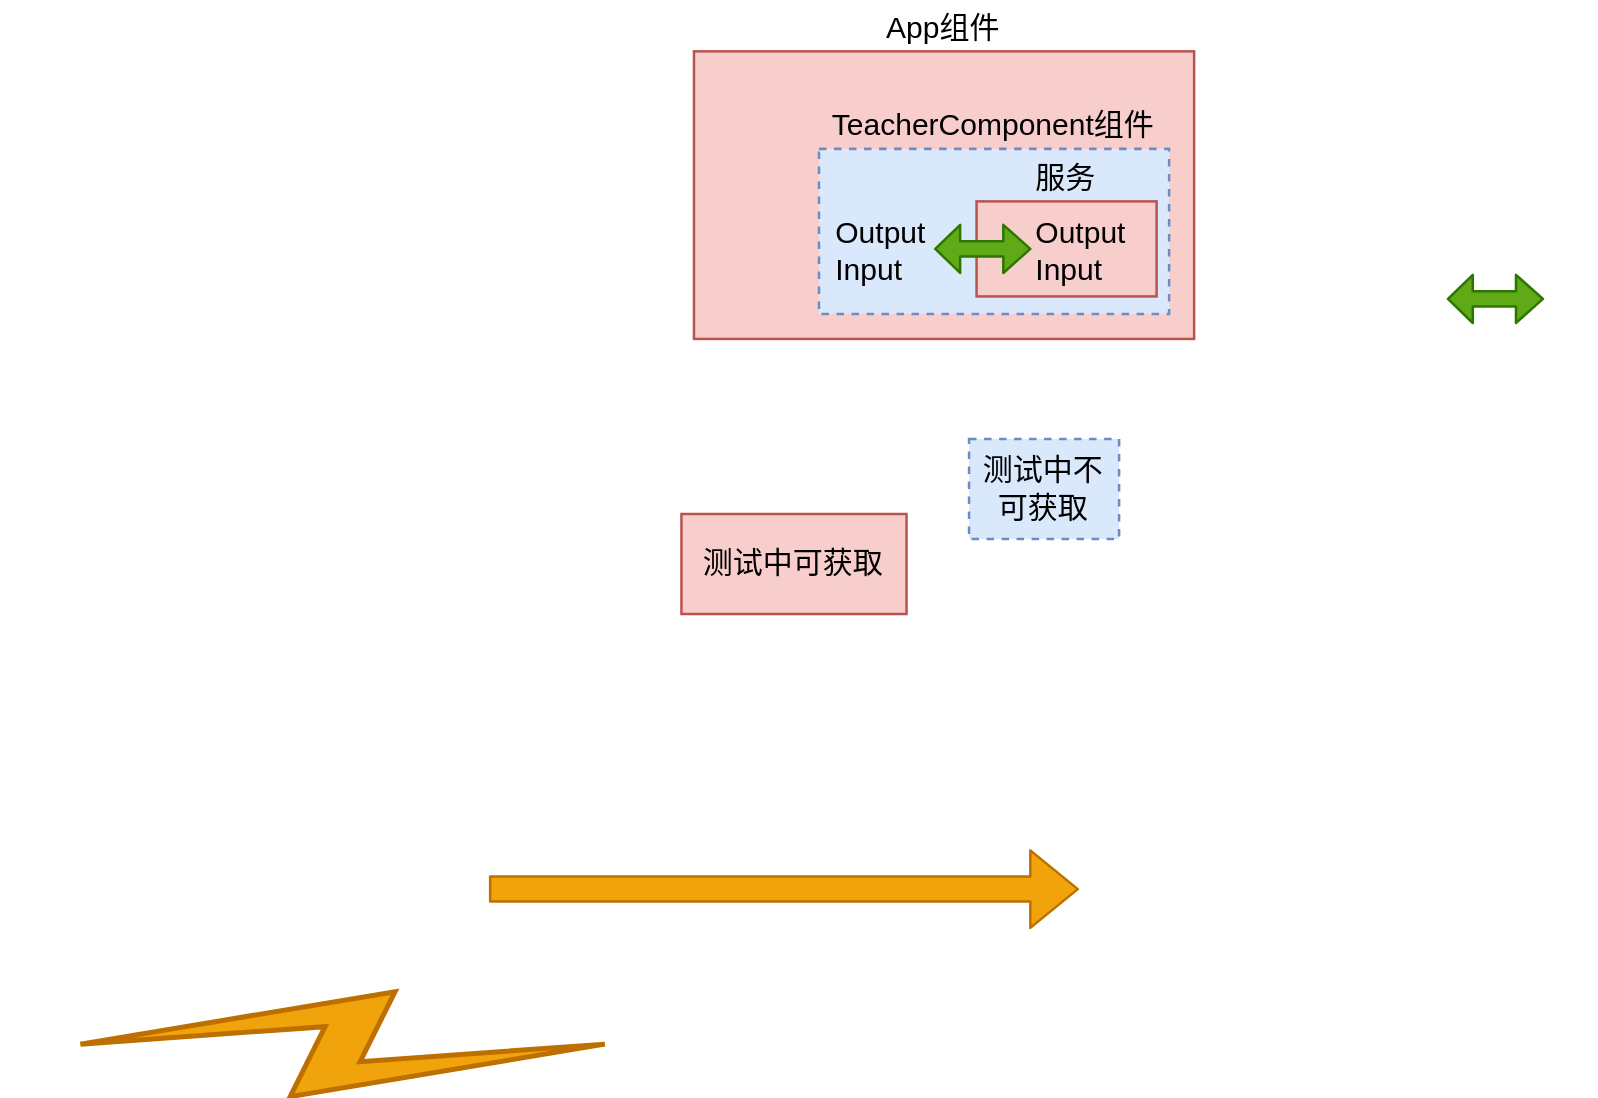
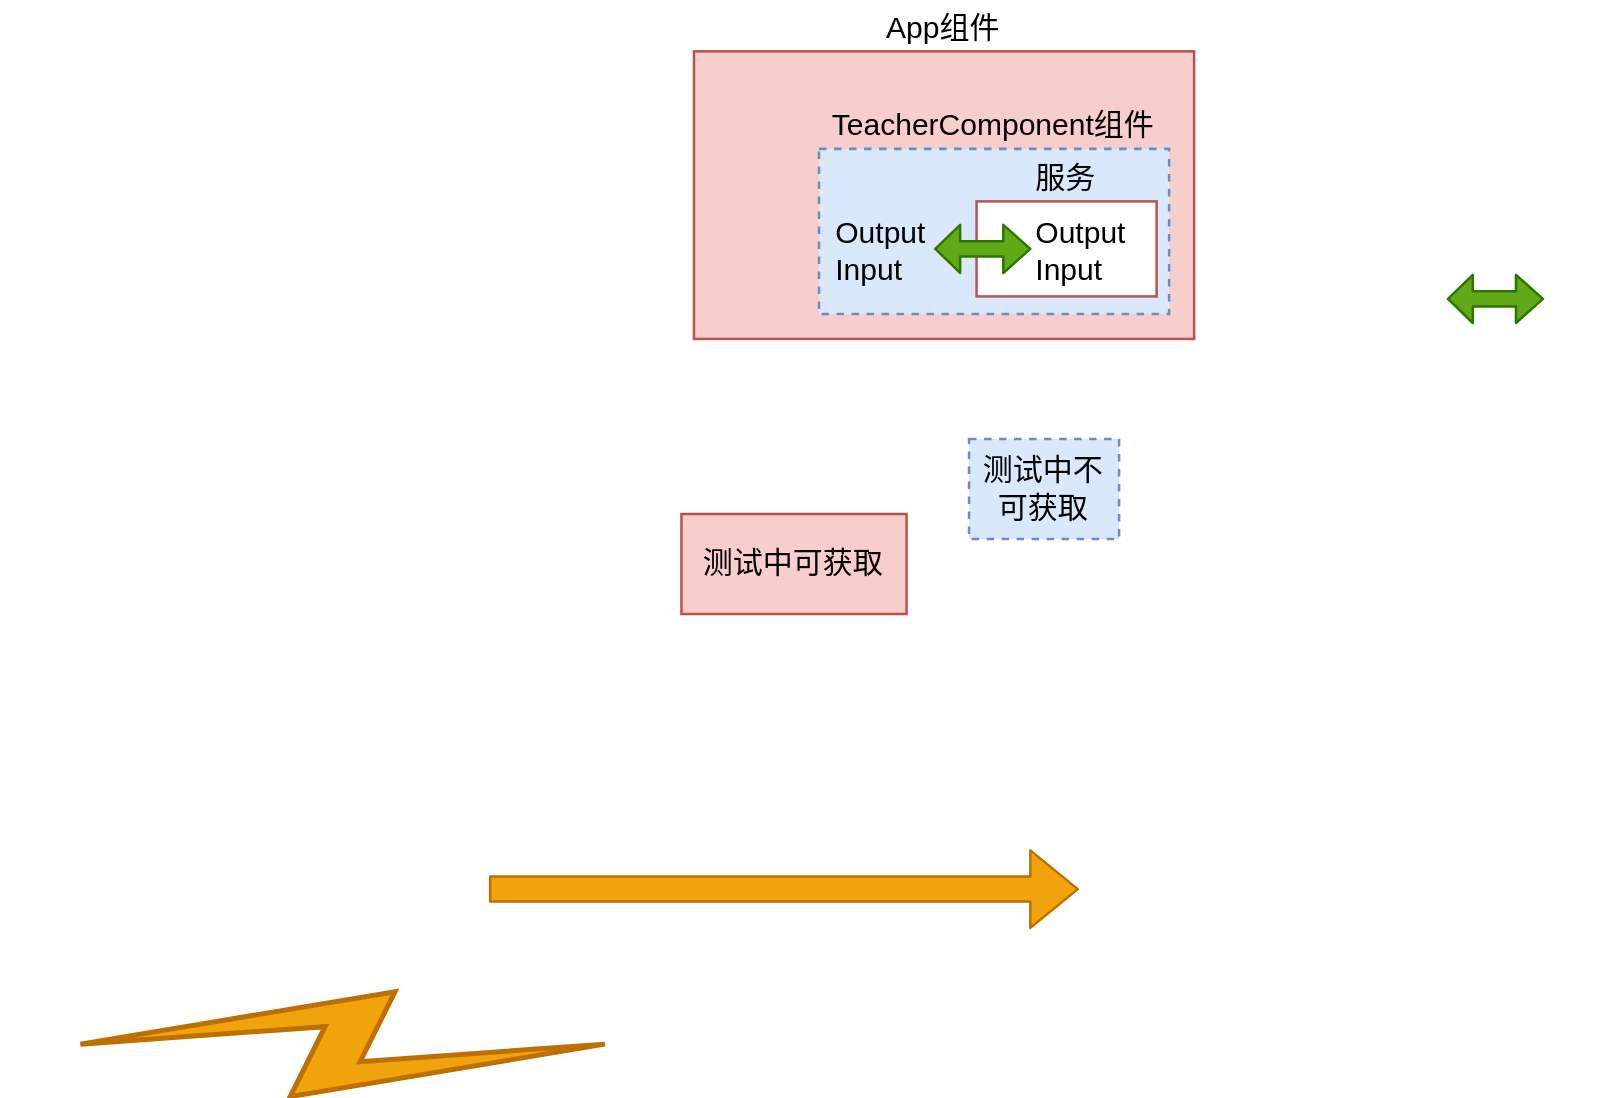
- <mxCell id="6" value="服务" style="rounded=0;whiteSpace=wrap;html=1;fillColor=#f8cecc;strokeColor=#b85450;labelPosition=center;verticalLabelPosition=top;align=center;verticalAlign=bottom;" parent="1" vertex="1"><mxGeometry x="390" y="80" width="72" height="38" as="geometry" /></mxCell>
+ <mxCell id="6" value="服务" style="rounded=0;whiteSpace=wrap;html=1;fillColor=#ffffff;strokeColor=#b85450;labelPosition=center;verticalLabelPosition=top;align=center;verticalAlign=bottom;" parent="1" vertex="1"><mxGeometry x="390" y="80" width="72" height="38" as="geometry" /></mxCell>
